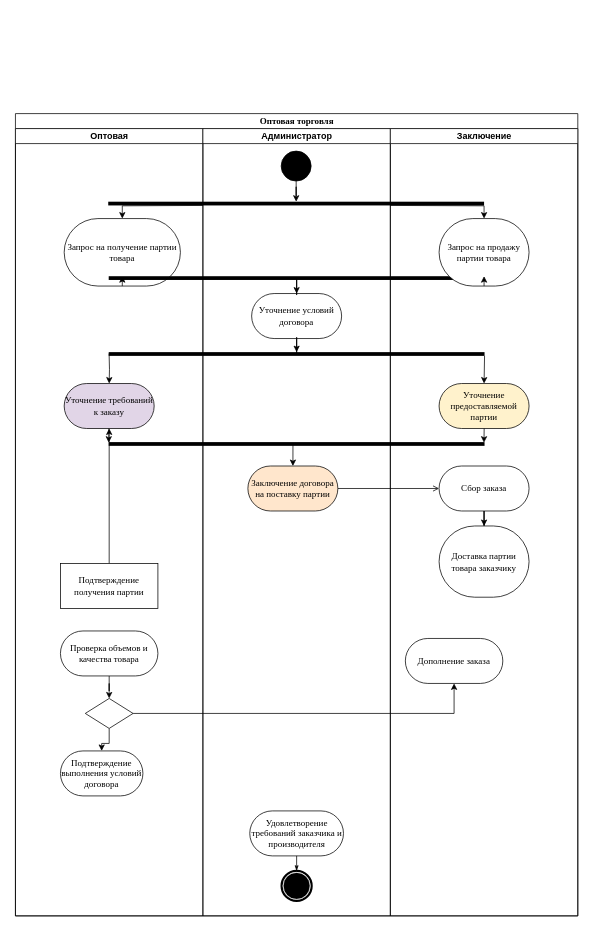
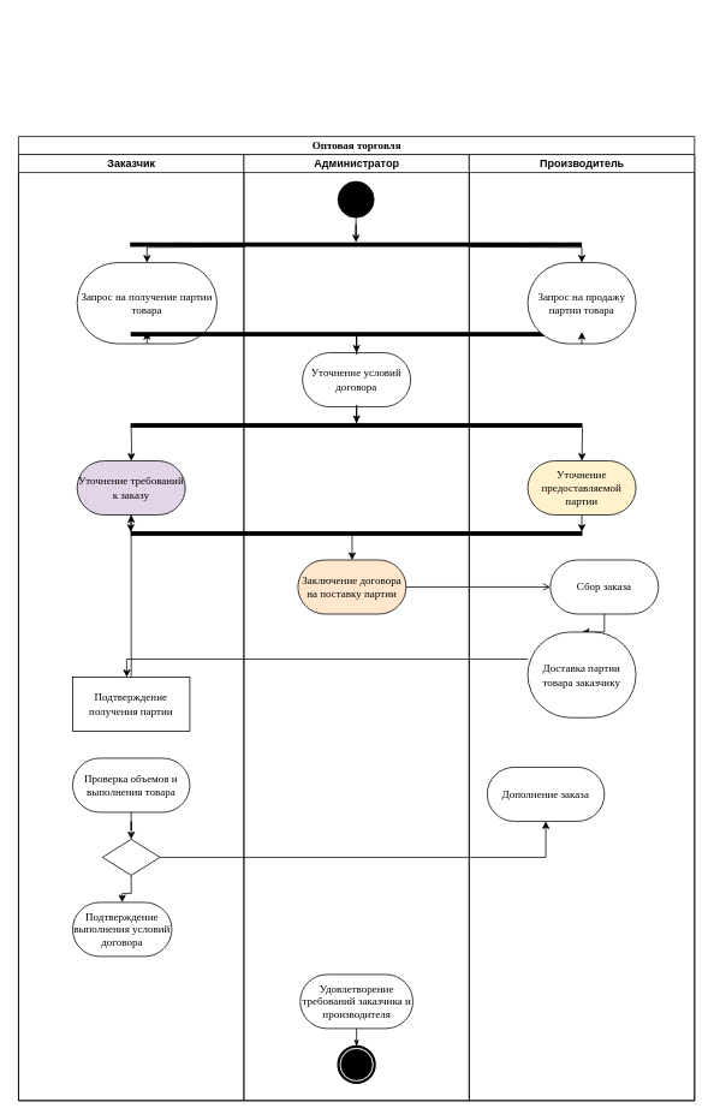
- <mxCell id="3" value="Оптовая" style="swimlane;html=1;startSize=20;" parent="2" vertex="1"><mxGeometry y="20" width="250" height="1050" as="geometry" /></mxCell>
+ <mxCell id="3" value="Заказчик" style="swimlane;html=1;startSize=20;" parent="2" vertex="1"><mxGeometry y="20" width="250" height="1050" as="geometry" /></mxCell>
- <mxCell id="27" value="Заключение" style="swimlane;html=1;startSize=20;" parent="2" vertex="1"><mxGeometry x="500" y="20" width="250" height="1050" as="geometry" /></mxCell>
+ <mxCell id="27" value="Производитель" style="swimlane;html=1;startSize=20;" parent="2" vertex="1"><mxGeometry x="500" y="20" width="250" height="1050" as="geometry" /></mxCell>
- <mxCell id="31" value="Сбор заказа" style="rounded=1;whiteSpace=wrap;html=1;shadow=0;comic=0;labelBackgroundColor=none;strokeWidth=1;fontFamily=Verdana;fontSize=12;align=center;arcSize=50;" vertex="1" parent="27"><mxGeometry x="65" y="450" width="120" height="60" as="geometry" /></mxCell>
+ <mxCell id="31" value="Сбор заказа" style="rounded=1;whiteSpace=wrap;html=1;shadow=0;comic=0;labelBackgroundColor=none;strokeWidth=1;fontFamily=Verdana;fontSize=12;align=center;arcSize=50;" vertex="1" parent="27"><mxGeometry x="90" y="450" width="120" height="60" as="geometry" /></mxCell>
+ <mxCell id="38" style="edgeStyle=orthogonalEdgeStyle;rounded=0;orthogonalLoop=1;jettySize=auto;html=1;" edge="1" parent="2" source="32" target="7"><mxGeometry relative="1" as="geometry"><Array as="points"><mxPoint x="120" y="580" /></Array></mxGeometry></mxCell>
- <mxCell id="9" value="Проверка объемов и качества товара" style="rounded=1;whiteSpace=wrap;html=1;shadow=0;comic=0;labelBackgroundColor=none;strokeWidth=1;fontFamily=Verdana;fontSize=12;align=center;arcSize=50;" vertex="1" parent="3"><mxGeometry x="60" y="670" width="130" height="60" as="geometry" /></mxCell>
+ <mxCell id="9" value="Проверка объемов и выполнения товара" style="rounded=1;whiteSpace=wrap;html=1;shadow=0;comic=0;labelBackgroundColor=none;strokeWidth=1;fontFamily=Verdana;fontSize=12;align=center;arcSize=50;" vertex="1" parent="3"><mxGeometry x="60" y="670" width="130" height="60" as="geometry" /></mxCell>
